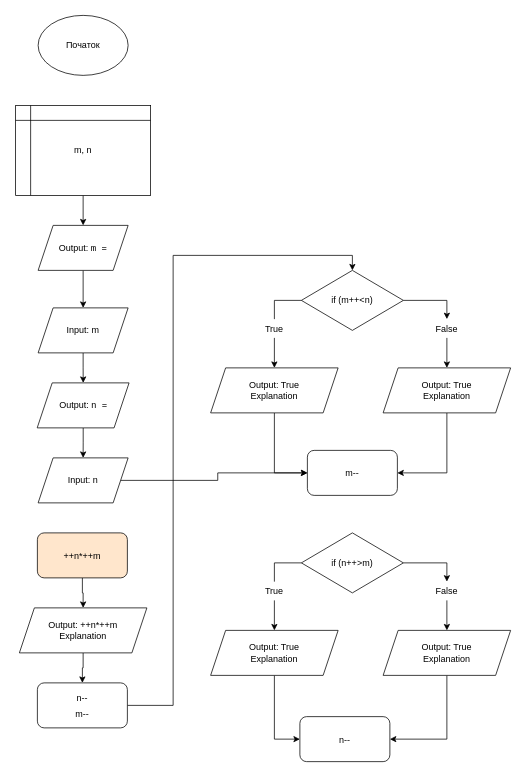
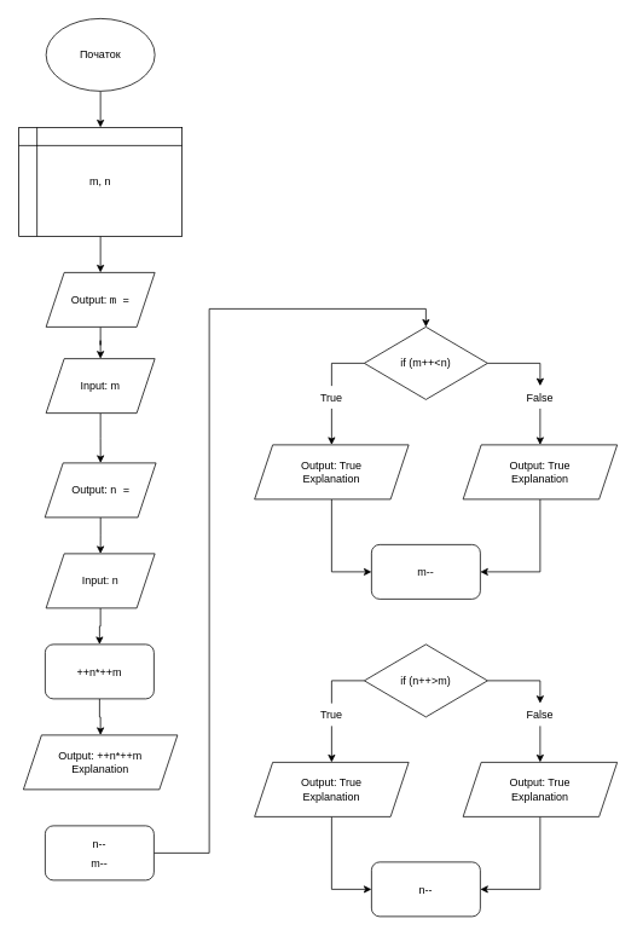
+ <mxCell id="2" value="" style="edgeStyle=orthogonalEdgeStyle;rounded=0;orthogonalLoop=1;jettySize=auto;html=1;" edge="1" parent="1" source="3" target="5"><mxGeometry relative="1" as="geometry" /></mxCell>
- <mxCell id="9" value="&lt;p&gt;Input: m&lt;/p&gt;" style="shape=parallelogram;perimeter=parallelogramPerimeter;whiteSpace=wrap;html=1;fixedSize=1;" vertex="1" parent="1"><mxGeometry x="50" y="410" width="120" height="60" as="geometry" /></mxCell>
+ <mxCell id="9" value="&lt;p&gt;Input: m&lt;/p&gt;" style="shape=parallelogram;perimeter=parallelogramPerimeter;whiteSpace=wrap;html=1;fixedSize=1;" vertex="1" parent="1"><mxGeometry x="50" y="395" width="120" height="60" as="geometry" /></mxCell>
- <mxCell id="12" value="" style="edgeStyle=orthogonalEdgeStyle;rounded=0;orthogonalLoop=1;jettySize=auto;html=1;" edge="1" parent="1" source="13" target="31"><mxGeometry relative="1" as="geometry" /></mxCell>
+ <mxCell id="12" value="" style="edgeStyle=orthogonalEdgeStyle;rounded=0;orthogonalLoop=1;jettySize=auto;html=1;" edge="1" parent="1" source="13" target="15"><mxGeometry relative="1" as="geometry" /></mxCell>
- <mxCell id="15" value="&lt;div style=&quot;line-height: 22px; white-space: pre;&quot;&gt;&lt;font style=&quot;font-size: 12px;&quot; face=&quot;Helvetica&quot;&gt;++n*++m&lt;/font&gt;&lt;/div&gt;" style="rounded=1;whiteSpace=wrap;html=1;fillColor=#ffe6cc;" vertex="1" parent="1"><mxGeometry x="49" y="710" width="120" height="60" as="geometry" /></mxCell>
+ <mxCell id="15" value="&lt;div style=&quot;line-height: 22px; white-space: pre;&quot;&gt;&lt;font style=&quot;font-size: 12px;&quot; face=&quot;Helvetica&quot;&gt;++n*++m&lt;/font&gt;&lt;/div&gt;" style="rounded=1;whiteSpace=wrap;html=1;" vertex="1" parent="1"><mxGeometry x="49" y="710" width="120" height="60" as="geometry" /></mxCell>
- <mxCell id="16" value="" style="edgeStyle=orthogonalEdgeStyle;rounded=0;orthogonalLoop=1;jettySize=auto;html=1;" edge="1" parent="1" source="17" target="19"><mxGeometry relative="1" as="geometry" /></mxCell>
- <mxCell id="43" value="&lt;div style=&quot;line-height: 22px; white-space: pre;&quot;&gt;&lt;span style=&quot;background-color: initial;&quot;&gt;n--&lt;/span&gt;&lt;br&gt;&lt;/div&gt;" style="rounded=1;whiteSpace=wrap;html=1;" vertex="1" parent="1"><mxGeometry x="399" y="955" width="120" height="60" as="geometry" /></mxCell>
+ <mxCell id="43" value="&lt;div style=&quot;line-height: 22px; white-space: pre;&quot;&gt;&lt;span style=&quot;background-color: initial;&quot;&gt;n--&lt;/span&gt;&lt;br&gt;&lt;/div&gt;" style="rounded=1;whiteSpace=wrap;html=1;" vertex="1" parent="1"><mxGeometry x="409" y="950" width="120" height="60" as="geometry" /></mxCell>
